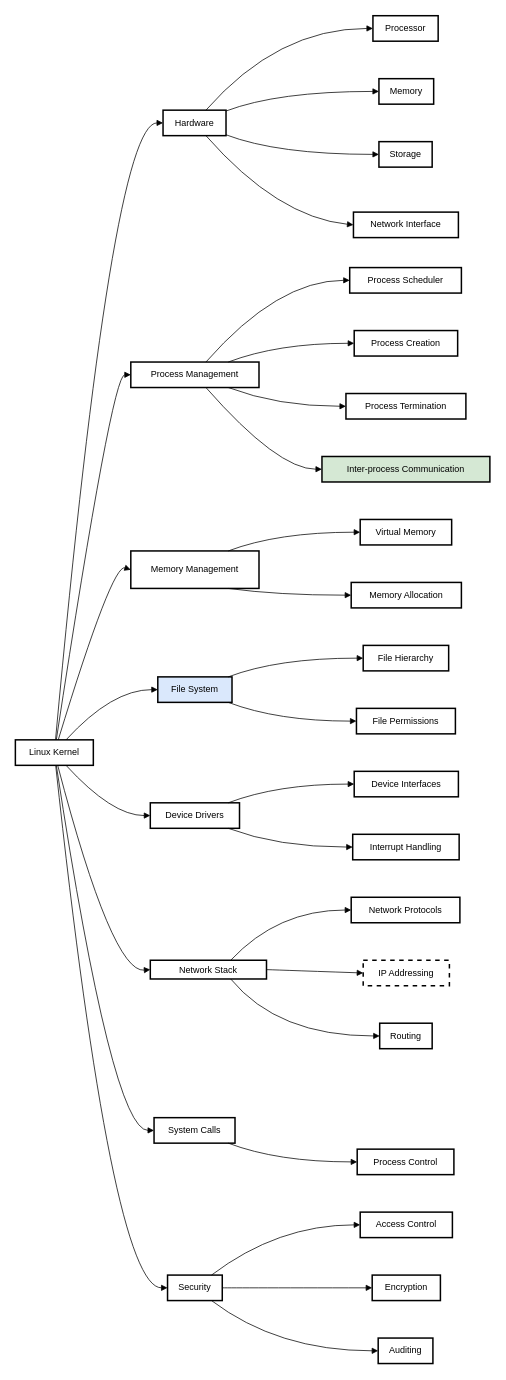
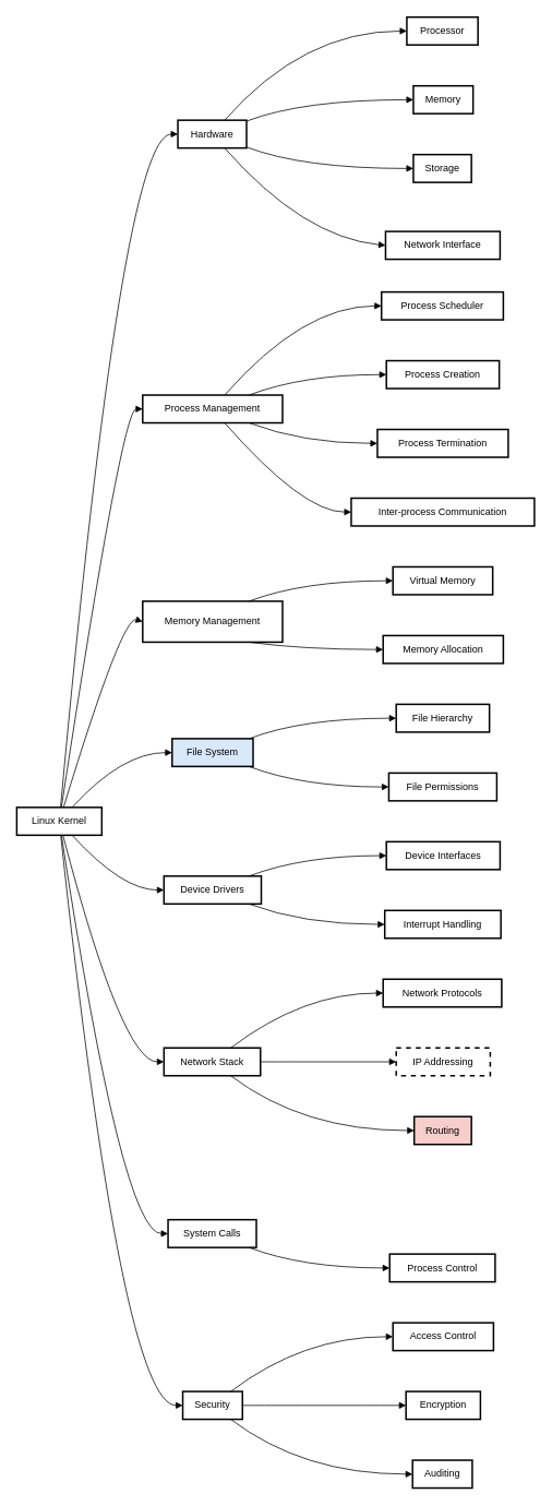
- <mxCell id="18" value="Inter-process Communication" style="whiteSpace=wrap;strokeWidth=2;fillColor=#d5e8d4;" vertex="1" parent="1"><mxGeometry x="429" y="608" width="224" height="34" as="geometry" /></mxCell>
+ <mxCell id="18" value="Inter-process Communication" style="whiteSpace=wrap;strokeWidth=2;" vertex="1" parent="1"><mxGeometry x="429" y="608" width="224" height="34" as="geometry" /></mxCell>
- <mxCell id="8" value="Network Stack" style="whiteSpace=wrap;strokeWidth=2;" vertex="1" parent="1"><mxGeometry x="200" y="1280" width="155" height="25" as="geometry" /></mxCell>
+ <mxCell id="8" value="Network Stack" style="whiteSpace=wrap;strokeWidth=2;" vertex="1" parent="1"><mxGeometry x="200" y="1280" width="118" height="34" as="geometry" /></mxCell>
- <mxCell id="27" value="Routing" style="whiteSpace=wrap;strokeWidth=2;" vertex="1" parent="1"><mxGeometry x="506" y="1364" width="70" height="34" as="geometry" /></mxCell>
+ <mxCell id="27" value="Routing" style="whiteSpace=wrap;strokeWidth=2;fillColor=#f8cecc;" vertex="1" parent="1"><mxGeometry x="506" y="1364" width="70" height="34" as="geometry" /></mxCell>
